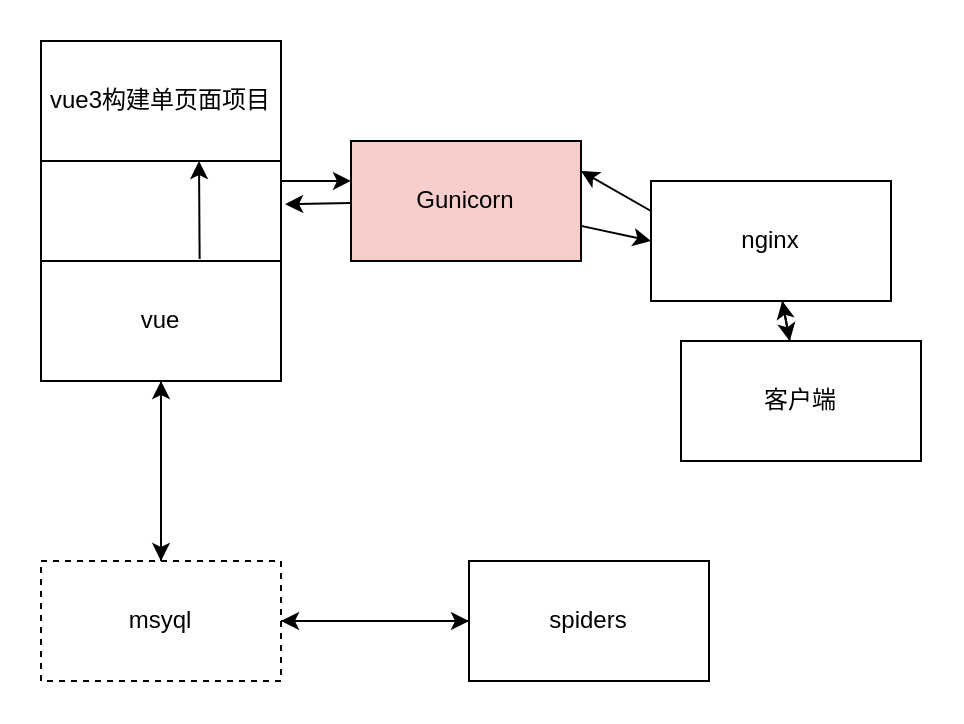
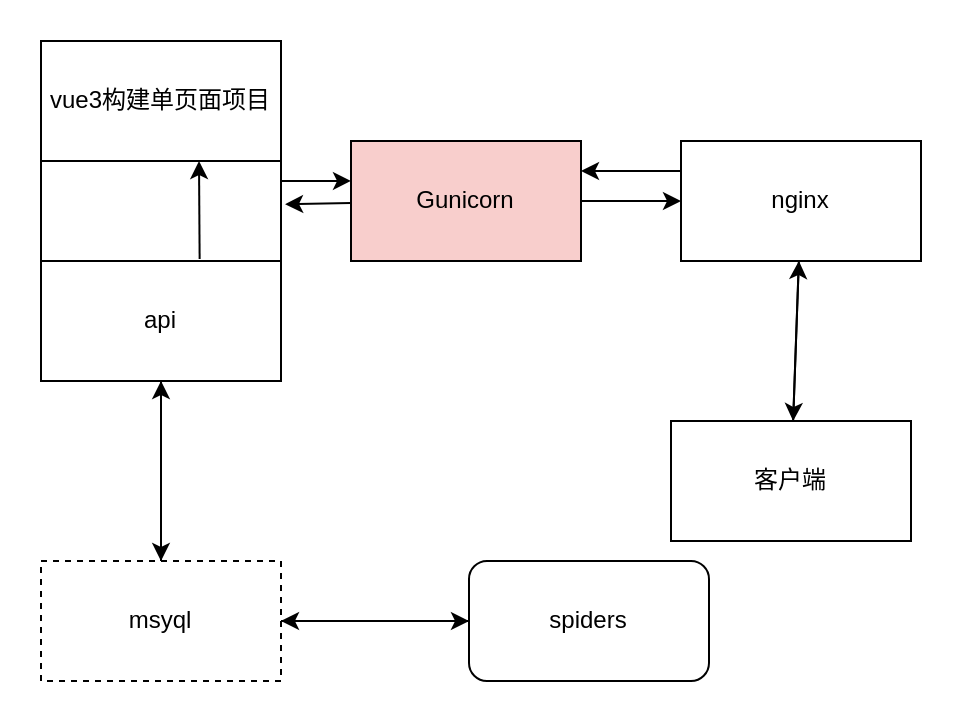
- <mxCell id="13" value="nginx" style="rounded=0;whiteSpace=wrap;html=1;align=center;" vertex="1" parent="1"><mxGeometry x="325" y="90" width="120" height="60" as="geometry" /></mxCell>
+ <mxCell id="13" value="nginx" style="rounded=0;whiteSpace=wrap;html=1;align=center;" vertex="1" parent="1"><mxGeometry x="340" y="70" width="120" height="60" as="geometry" /></mxCell>
- <mxCell id="7" value="vue" style="rounded=0;whiteSpace=wrap;html=1;" vertex="1" parent="1"><mxGeometry x="20" y="130" width="120" height="60" as="geometry" /></mxCell>
+ <mxCell id="7" value="api" style="rounded=0;whiteSpace=wrap;html=1;" vertex="1" parent="1"><mxGeometry x="20" y="130" width="120" height="60" as="geometry" /></mxCell>
- <mxCell id="20" value="客户端" style="rounded=0;whiteSpace=wrap;html=1;" vertex="1" parent="1"><mxGeometry x="340" y="170" width="120" height="60" as="geometry" /></mxCell>
+ <mxCell id="20" value="客户端" style="rounded=0;whiteSpace=wrap;html=1;" vertex="1" parent="1"><mxGeometry x="335" y="210" width="120" height="60" as="geometry" /></mxCell>
- <mxCell id="18" value="spiders" style="rounded=0;whiteSpace=wrap;html=1;" vertex="1" parent="1"><mxGeometry x="234" y="280" width="120" height="60" as="geometry" /></mxCell>
+ <mxCell id="18" value="spiders" style="whiteSpace=wrap;html=1;rounded=1;" vertex="1" parent="1"><mxGeometry x="234" y="280" width="120" height="60" as="geometry" /></mxCell>
